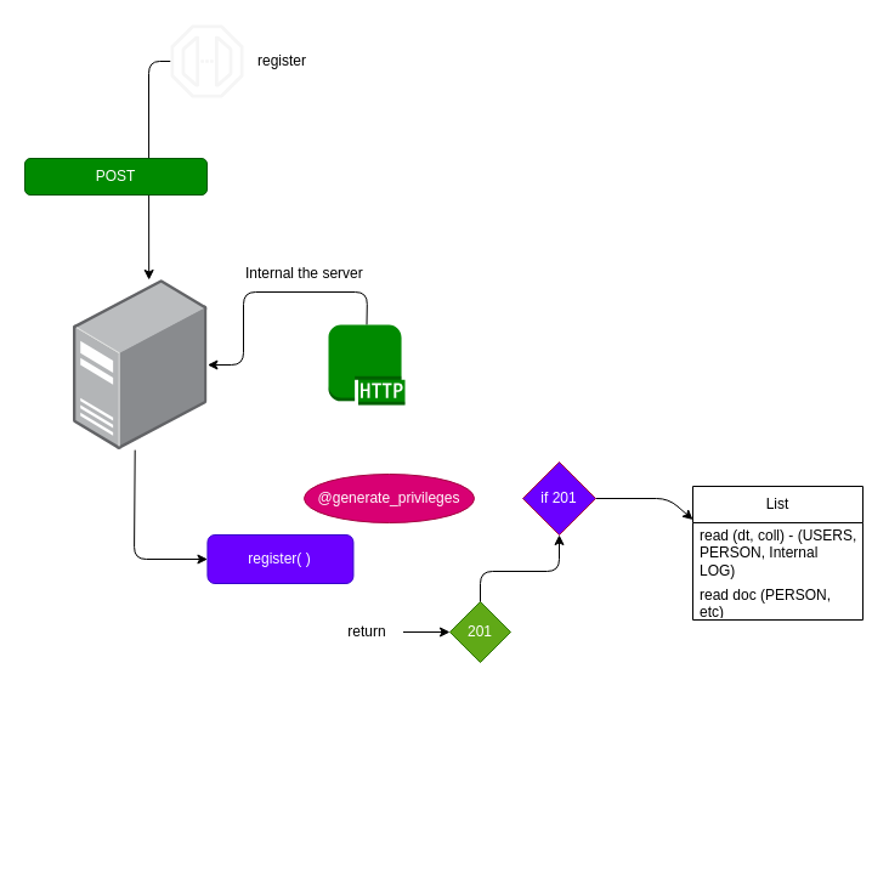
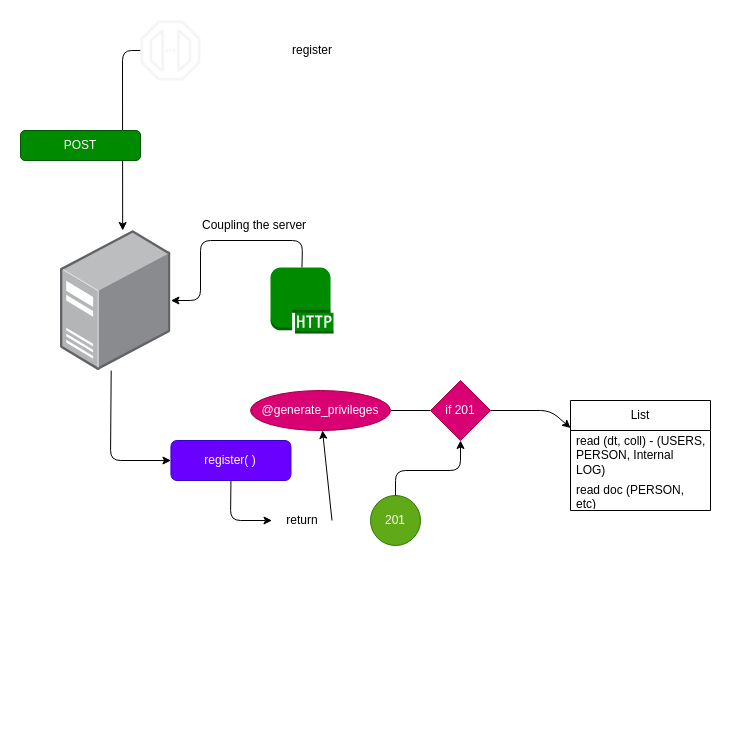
- <mxCell id="7" value="register" style="text;html=1;strokeColor=none;fillColor=none;align=left;verticalAlign=middle;whiteSpace=wrap;rounded=0;" parent="1" vertex="1"><mxGeometry x="210" y="35" width="109" height="30" as="geometry" /></mxCell>
+ <mxCell id="7" value="register" style="text;html=1;strokeColor=none;fillColor=none;align=left;verticalAlign=middle;whiteSpace=wrap;rounded=0;" parent="1" vertex="1"><mxGeometry x="290" y="35" width="109" height="30" as="geometry" /></mxCell>
- <mxCell id="10" value="POST" style="rounded=1;whiteSpace=wrap;html=1;shadow=0;glass=0;sketch=0;strokeColor=#005700;fillColor=#008a00;fontColor=#ffffff;" parent="1" vertex="1"><mxGeometry x="20" y="130" width="150" height="30" as="geometry" /></mxCell>
+ <mxCell id="10" value="POST" style="rounded=1;whiteSpace=wrap;html=1;shadow=0;glass=0;sketch=0;strokeColor=#005700;fillColor=#008a00;fontColor=#ffffff;" parent="1" vertex="1"><mxGeometry x="20" y="130" width="120" height="30" as="geometry" /></mxCell>
- <mxCell id="12" value="Internal the server" style="text;html=1;strokeColor=none;fillColor=none;align=left;verticalAlign=middle;whiteSpace=wrap;rounded=0;" parent="1" vertex="1"><mxGeometry x="200" y="210" width="109" height="30" as="geometry" /></mxCell>
+ <mxCell id="12" value="Coupling the server" style="text;html=1;strokeColor=none;fillColor=none;align=left;verticalAlign=middle;whiteSpace=wrap;rounded=0;" parent="1" vertex="1"><mxGeometry x="200" y="210" width="109" height="30" as="geometry" /></mxCell>
+ <mxCell id="19" style="edgeStyle=none;html=1;exitX=1;exitY=0.5;exitDx=0;exitDy=0;entryX=0;entryY=0.5;entryDx=0;entryDy=0;endArrow=none;endFill=0;" edge="1" parent="1" source="20" target="23"><mxGeometry relative="1" as="geometry" /></mxCell>
- <mxCell id="23" value="if 201" style="rhombus;whiteSpace=wrap;html=1;fillColor=#6a00ff;fontColor=#ffffff;strokeColor=#A50040;" vertex="1" parent="1"><mxGeometry x="430" y="380" width="60" height="60" as="geometry" /></mxCell>
+ <mxCell id="23" value="if 201" style="rhombus;whiteSpace=wrap;html=1;fillColor=#d80073;fontColor=#ffffff;strokeColor=#A50040;" vertex="1" parent="1"><mxGeometry x="430" y="380" width="60" height="60" as="geometry" /></mxCell>
+ <mxCell id="14" style="edgeStyle=none;html=1;exitX=0.5;exitY=1;exitDx=0;exitDy=0;entryX=0;entryY=0.5;entryDx=0;entryDy=0;" edge="1" parent="1" source="15" target="17"><mxGeometry relative="1" as="geometry"><Array as="points"><mxPoint x="230" y="520" /></Array></mxGeometry></mxCell>
- <mxCell id="16" style="edgeStyle=none;html=1;exitX=1;exitY=0.5;exitDx=0;exitDy=0;entryX=0;entryY=0.5;entryDx=0;entryDy=0;" edge="1" parent="1" source="17" target="18"><mxGeometry relative="1" as="geometry" /></mxCell>
+ <mxCell id="16" style="edgeStyle=none;html=1;exitX=1;exitY=0.5;exitDx=0;exitDy=0;" edge="1" parent="1" source="17" target="20"><mxGeometry relative="1" as="geometry" /></mxCell>
- <mxCell id="18" value="201" style="rhombus;whiteSpace=wrap;html=1;aspect=fixed;fillColor=#60a917;fontColor=#ffffff;strokeColor=#2D7600;" vertex="1" parent="1"><mxGeometry x="370" y="495" width="50" height="50" as="geometry" /></mxCell>
+ <mxCell id="18" value="201" style="ellipse;whiteSpace=wrap;html=1;aspect=fixed;fillColor=#60a917;fontColor=#ffffff;strokeColor=#2D7600;" vertex="1" parent="1"><mxGeometry x="370" y="495" width="50" height="50" as="geometry" /></mxCell>
